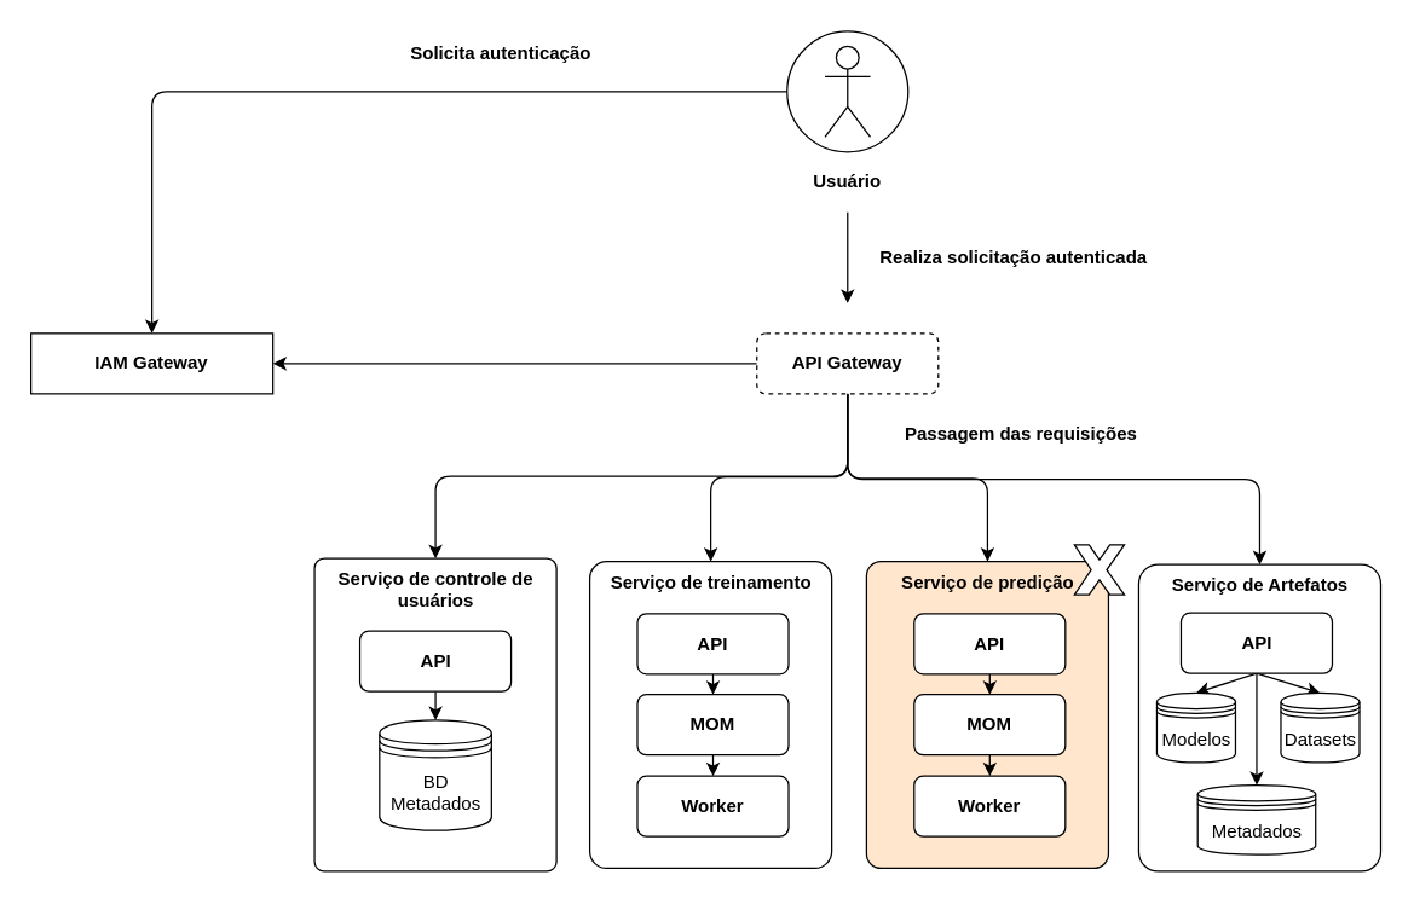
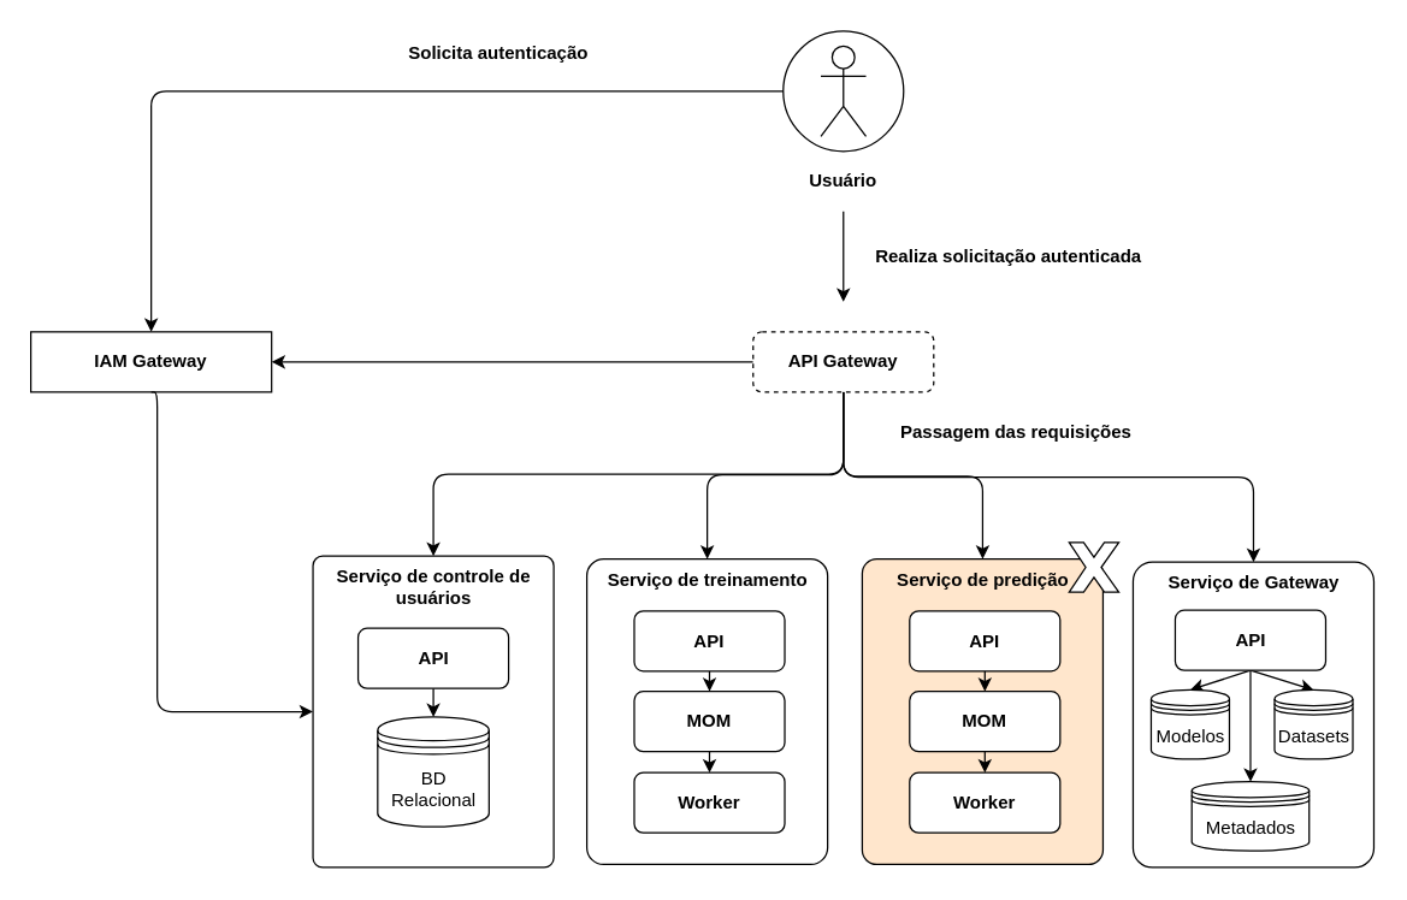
- <mxCell id="16" value="&lt;b style=&quot;font-size: 12px;&quot;&gt;Serviço de Artefatos&lt;/b&gt;" style="rounded=1;whiteSpace=wrap;html=1;fontSize=12;arcSize=8;verticalAlign=top;" parent="1" vertex="1"><mxGeometry x="752.5" y="373" width="160" height="203" as="geometry" /></mxCell>
+ <mxCell id="16" value="&lt;b style=&quot;font-size: 12px;&quot;&gt;Serviço de Gateway&lt;/b&gt;" style="rounded=1;whiteSpace=wrap;html=1;fontSize=12;arcSize=8;verticalAlign=top;" parent="1" vertex="1"><mxGeometry x="752.5" y="373" width="160" height="203" as="geometry" /></mxCell>
+ <mxCell id="20" value="" style="endArrow=classic;html=1;fontSize=12;edgeStyle=orthogonalEdgeStyle;exitX=0.5;exitY=1;exitDx=0;exitDy=0;entryX=0;entryY=0.5;entryDx=0;entryDy=0;" parent="1" source="15" target="17" edge="1"><mxGeometry width="50" height="50" relative="1" as="geometry"><mxPoint x="-20" y="271" as="sourcePoint" /><mxPoint x="193" y="473" as="targetPoint" /><Array as="points"><mxPoint x="104" y="473" /></Array></mxGeometry></mxCell>
- <mxCell id="41" value="BD Metadados" style="shape=datastore;whiteSpace=wrap;html=1;" parent="1" vertex="1"><mxGeometry x="250.5" y="476" width="74" height="73" as="geometry" /></mxCell>
+ <mxCell id="41" value="BD Relacional" style="shape=datastore;whiteSpace=wrap;html=1;" parent="1" vertex="1"><mxGeometry x="250.5" y="476" width="74" height="73" as="geometry" /></mxCell>
